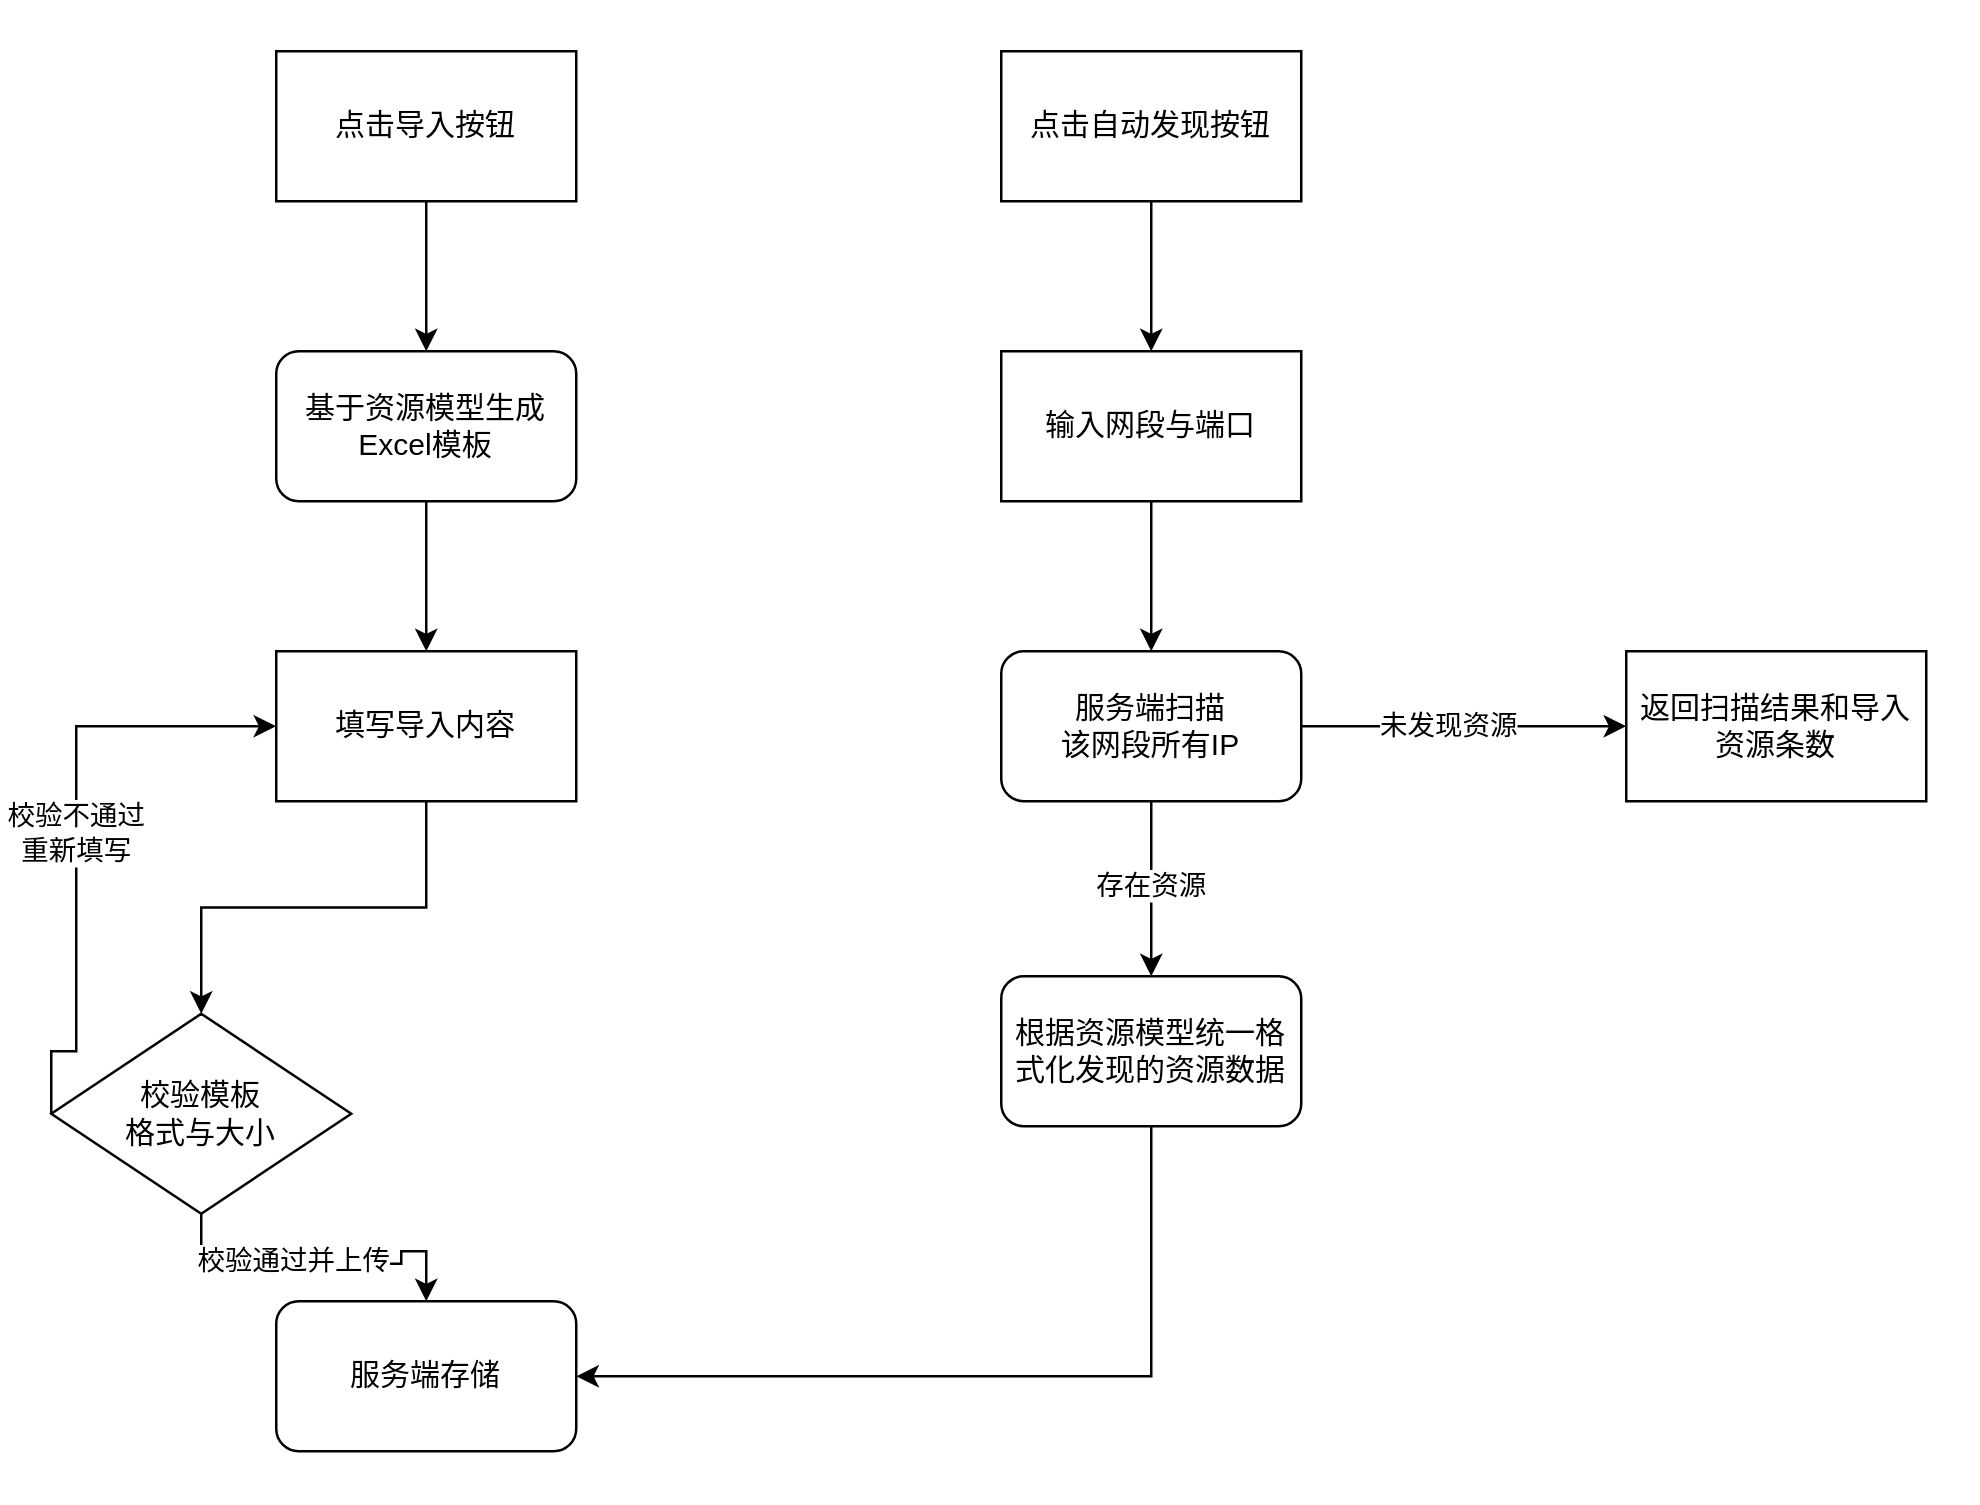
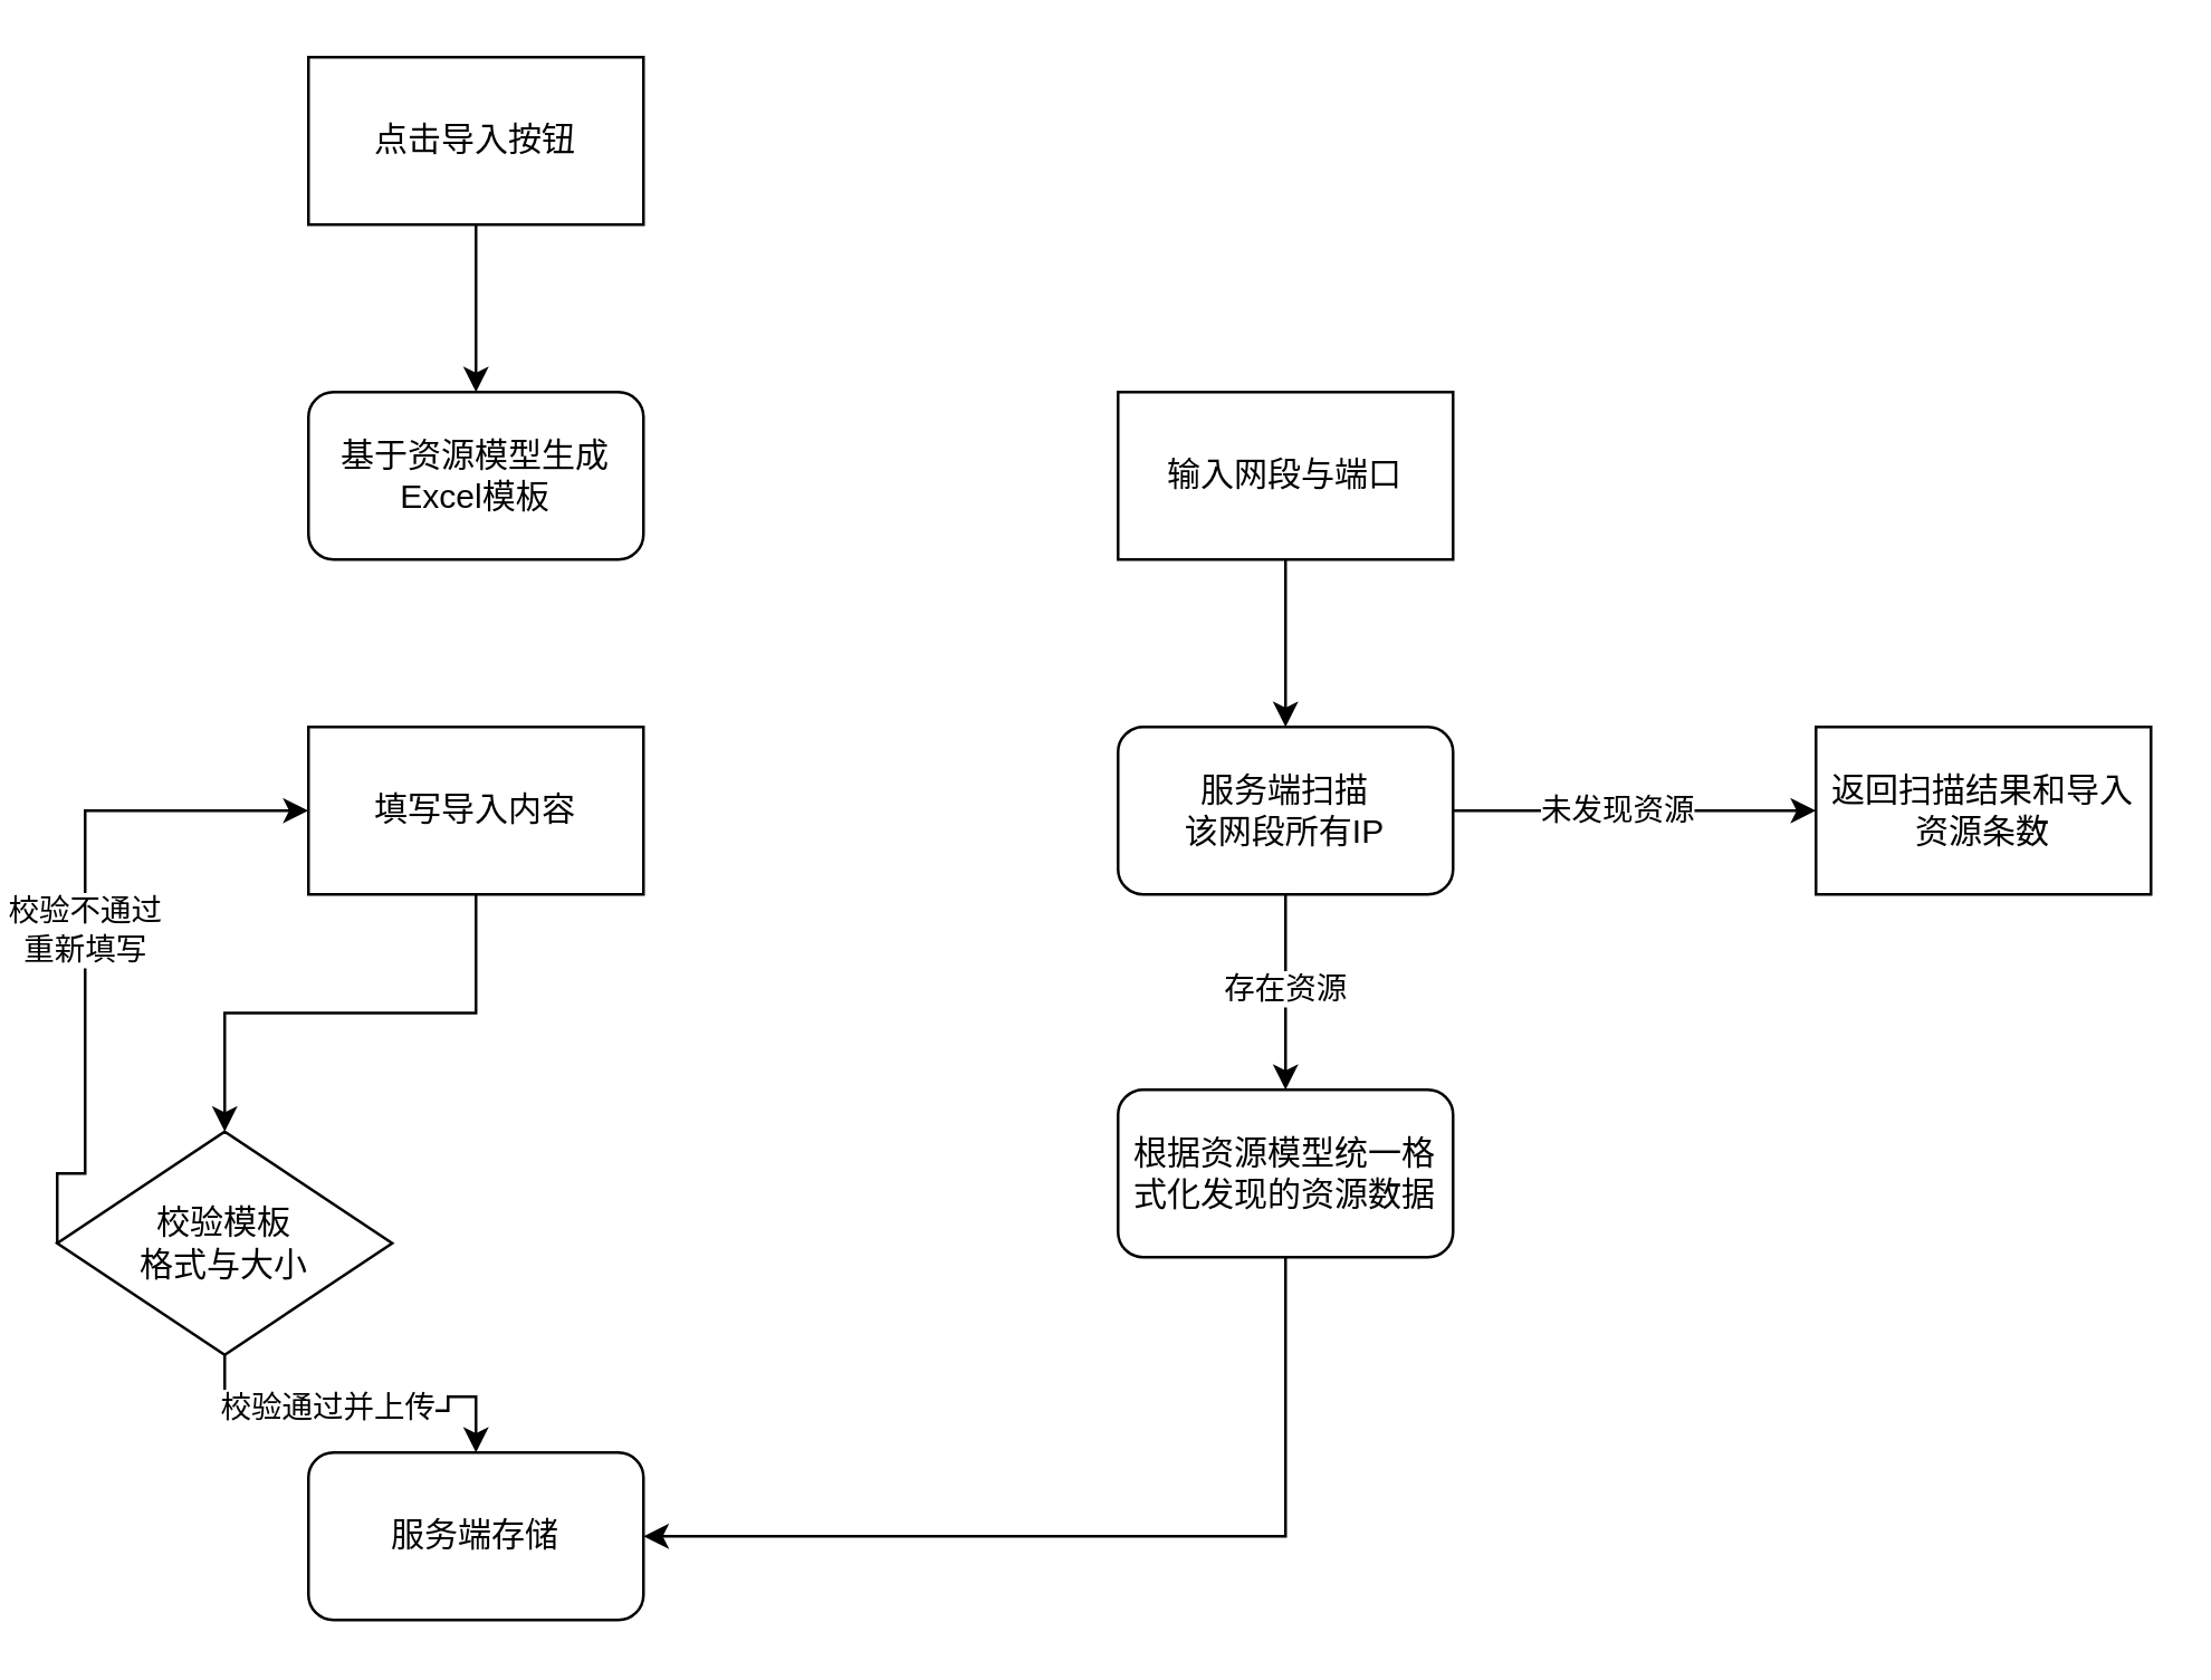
- <mxCell id="15" value="点击自动发现按钮" style="rounded=0;whiteSpace=wrap;html=1;" vertex="1" parent="1"><mxGeometry x="400" y="20" width="120" height="60" as="geometry" /></mxCell>
- <mxCell id="14" style="edgeStyle=orthogonalEdgeStyle;rounded=0;orthogonalLoop=1;jettySize=auto;html=1;exitX=0.5;exitY=1;exitDx=0;exitDy=0;entryX=0.5;entryY=0;entryDx=0;entryDy=0;" edge="1" parent="1" source="15" target="17"><mxGeometry relative="1" as="geometry" /></mxCell>
- <mxCell id="4" style="edgeStyle=orthogonalEdgeStyle;rounded=0;orthogonalLoop=1;jettySize=auto;html=1;exitX=0.5;exitY=1;exitDx=0;exitDy=0;entryX=0.5;entryY=0;entryDx=0;entryDy=0;" edge="1" parent="1" source="5" target="7"><mxGeometry relative="1" as="geometry" /></mxCell>
